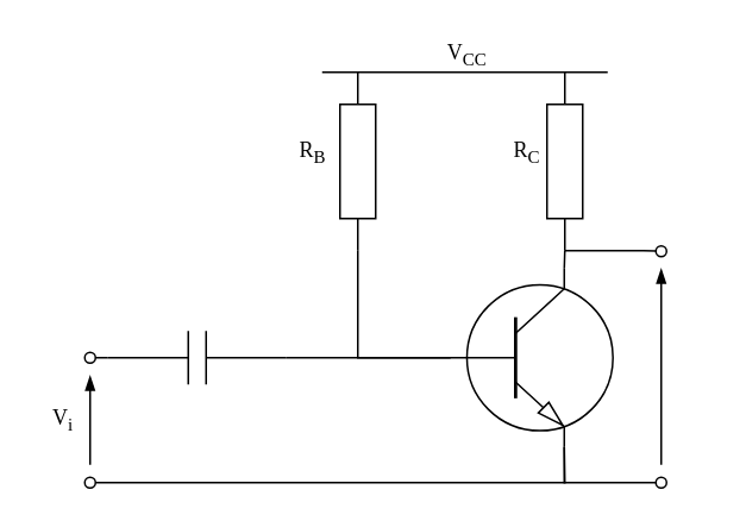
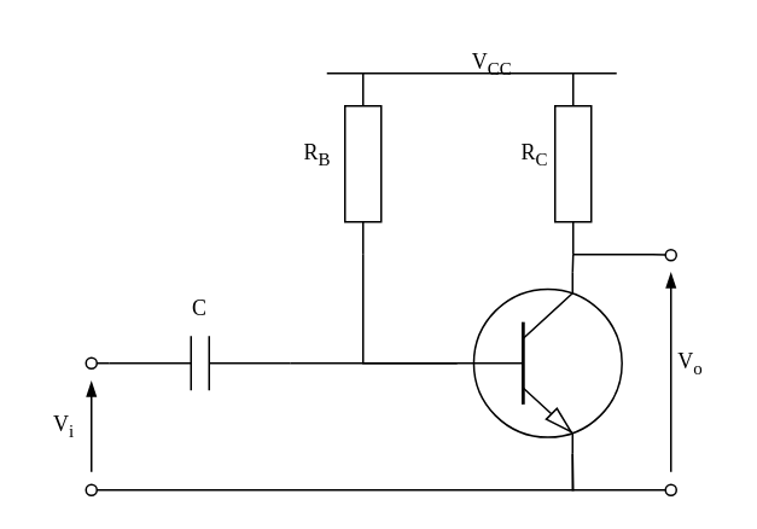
- <mxCell id="21" value="V&lt;sub&gt;CC&lt;/sub&gt;" style="text;html=1;strokeColor=none;fillColor=none;align=center;verticalAlign=middle;whiteSpace=wrap;rounded=0;fontFamily=Charter;" vertex="1" parent="1"><mxGeometry x="242.95" y="20" width="37.05" height="20" as="geometry" /></mxCell>
+ <mxCell id="21" value="V&lt;sub&gt;CC&lt;/sub&gt;" style="text;html=1;strokeColor=none;fillColor=none;align=center;verticalAlign=middle;whiteSpace=wrap;rounded=0;fontFamily=Charter;" vertex="1" parent="1"><mxGeometry x="252.95" y="25" width="37.05" height="20" as="geometry" /></mxCell>
+ <mxCell id="17" value="C" style="text;html=1;strokeColor=none;fillColor=none;align=center;verticalAlign=middle;whiteSpace=wrap;rounded=0;fontFamily=Charter;" vertex="1" parent="1"><mxGeometry x="95" y="155" width="30" height="30" as="geometry" /></mxCell>
+ <mxCell id="15" value="V&lt;sub&gt;o&lt;/sub&gt;" style="text;html=1;strokeColor=none;fillColor=none;align=center;verticalAlign=middle;whiteSpace=wrap;rounded=0;fontFamily=Charter;" vertex="1" parent="1"><mxGeometry x="366" y="185" width="30" height="30" as="geometry" /></mxCell>
